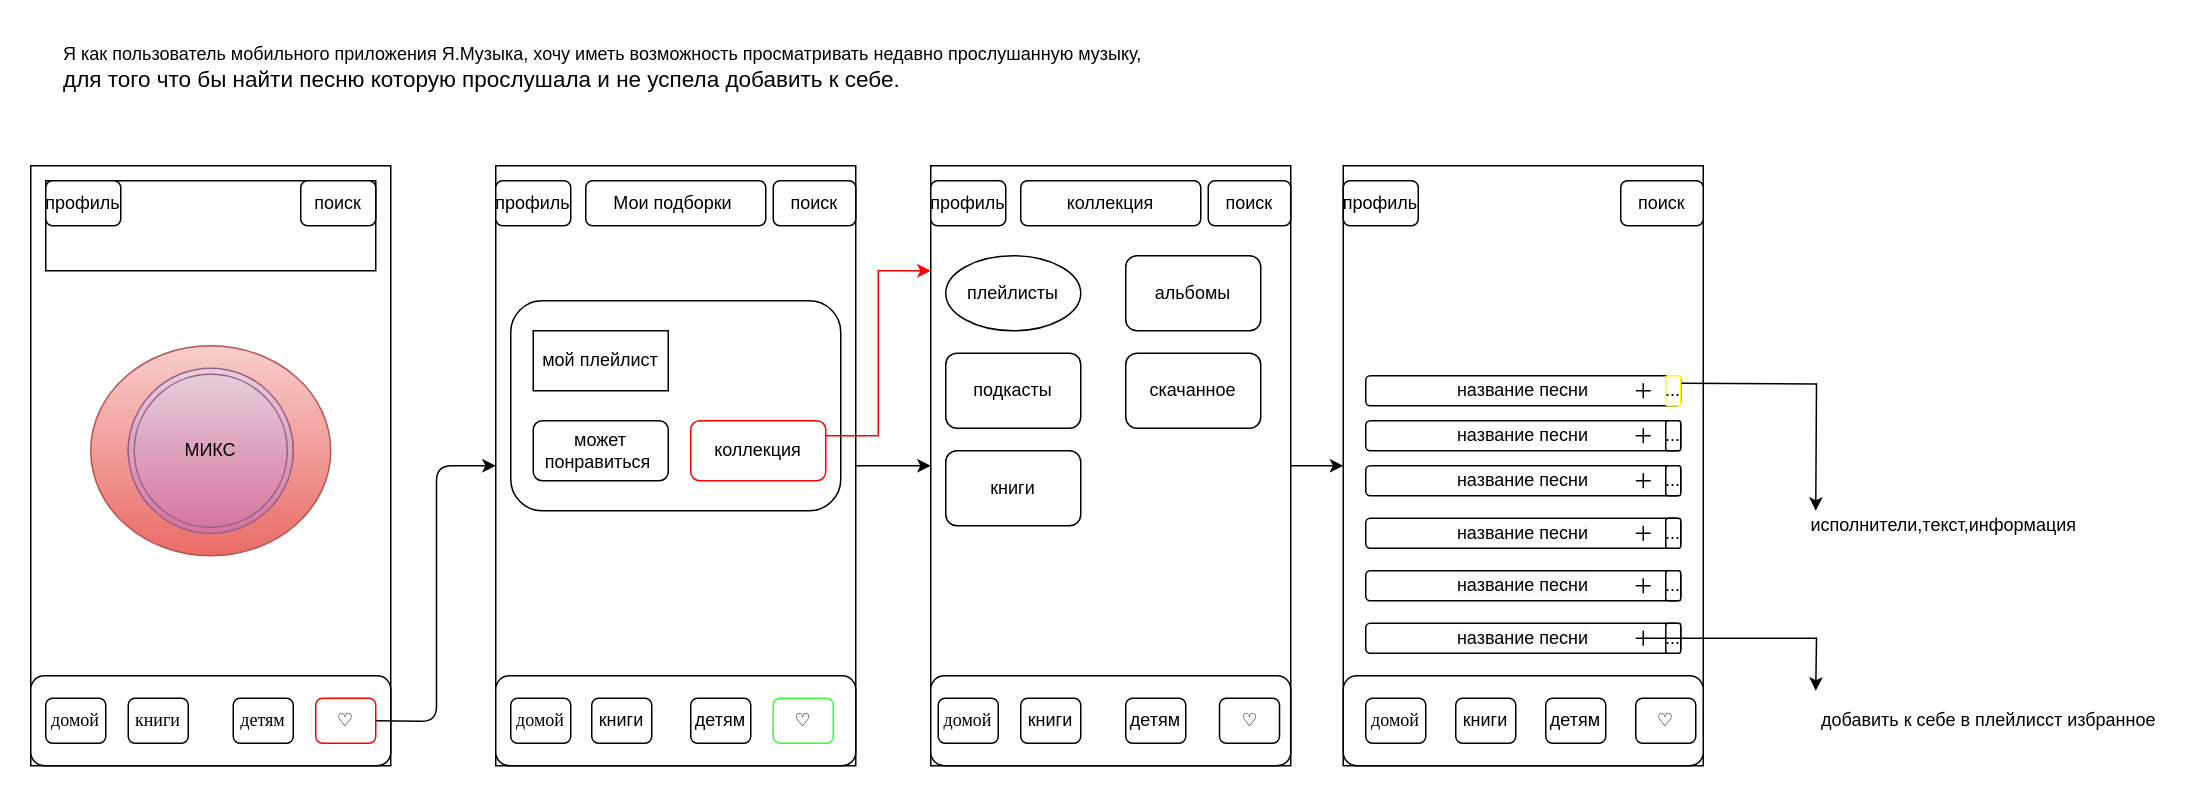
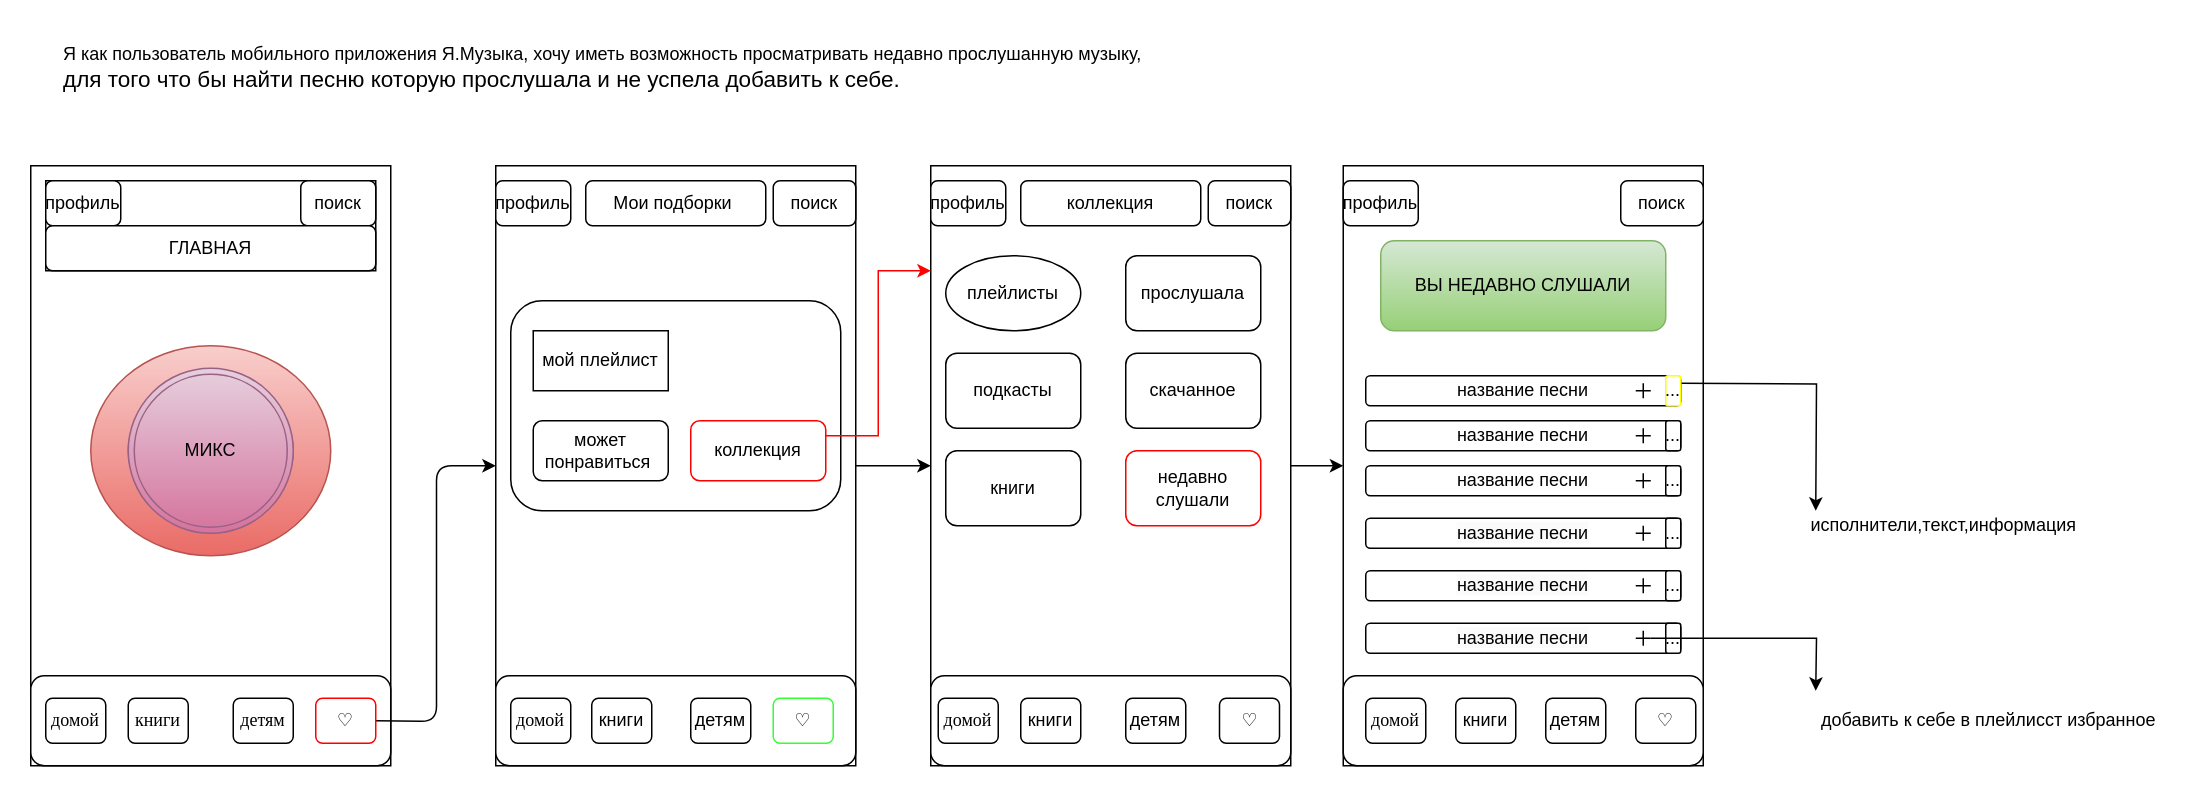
+ <mxCell id="14" value="ГЛАВНАЯ" style="rounded=1;whiteSpace=wrap;html=1;" parent="1" vertex="1"><mxGeometry x="30" y="150" width="220" height="30" as="geometry" /></mxCell>
+ <mxCell id="25" value="ВЫ НЕДАВНО СЛУШАЛИ" style="rounded=1;whiteSpace=wrap;html=1;fillColor=#d5e8d4;gradientColor=#97d077;strokeColor=#82b366;" parent="1" vertex="1"><mxGeometry x="920" y="160" width="190" height="60" as="geometry" /></mxCell>
- <mxCell id="63" value="альбомы" style="rounded=1;whiteSpace=wrap;html=1;" parent="1" vertex="1"><mxGeometry x="750" y="170" width="90" height="50" as="geometry" /></mxCell>
+ <mxCell id="63" value="прослушала" style="rounded=1;whiteSpace=wrap;html=1;" parent="1" vertex="1"><mxGeometry x="750" y="170" width="90" height="50" as="geometry" /></mxCell>
+ <mxCell id="65" value="недавно&lt;div&gt;слушали&lt;/div&gt;" style="rounded=1;whiteSpace=wrap;html=1;strokeColor=#FF0000;" parent="1" vertex="1"><mxGeometry x="750" y="300" width="90" height="50" as="geometry" /></mxCell>
